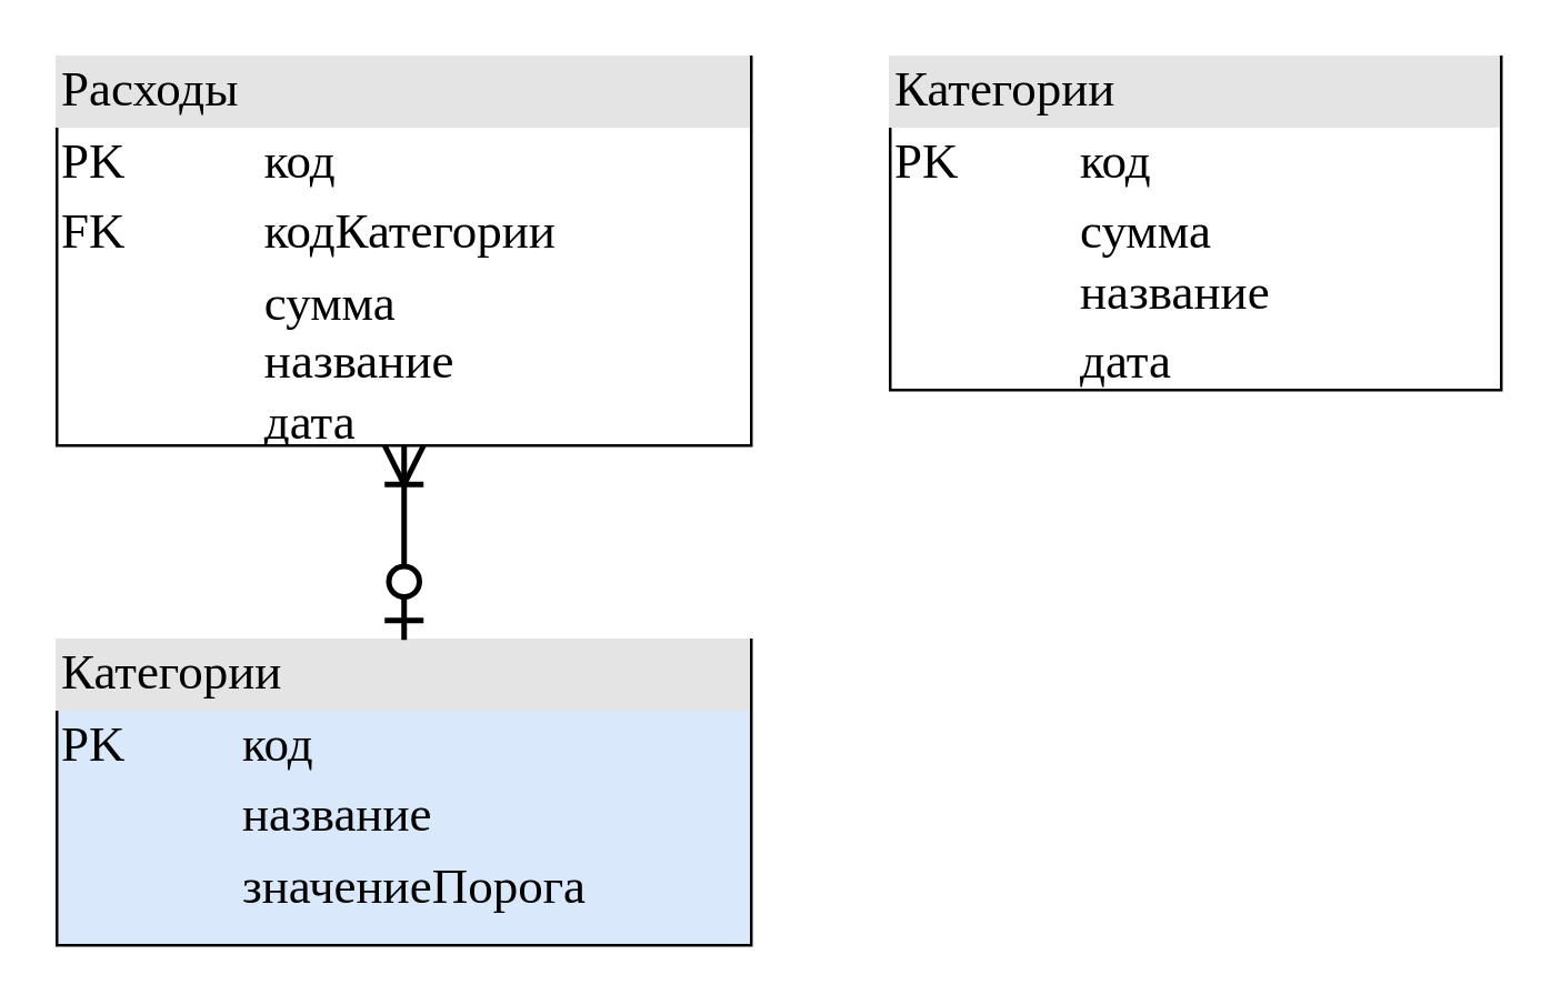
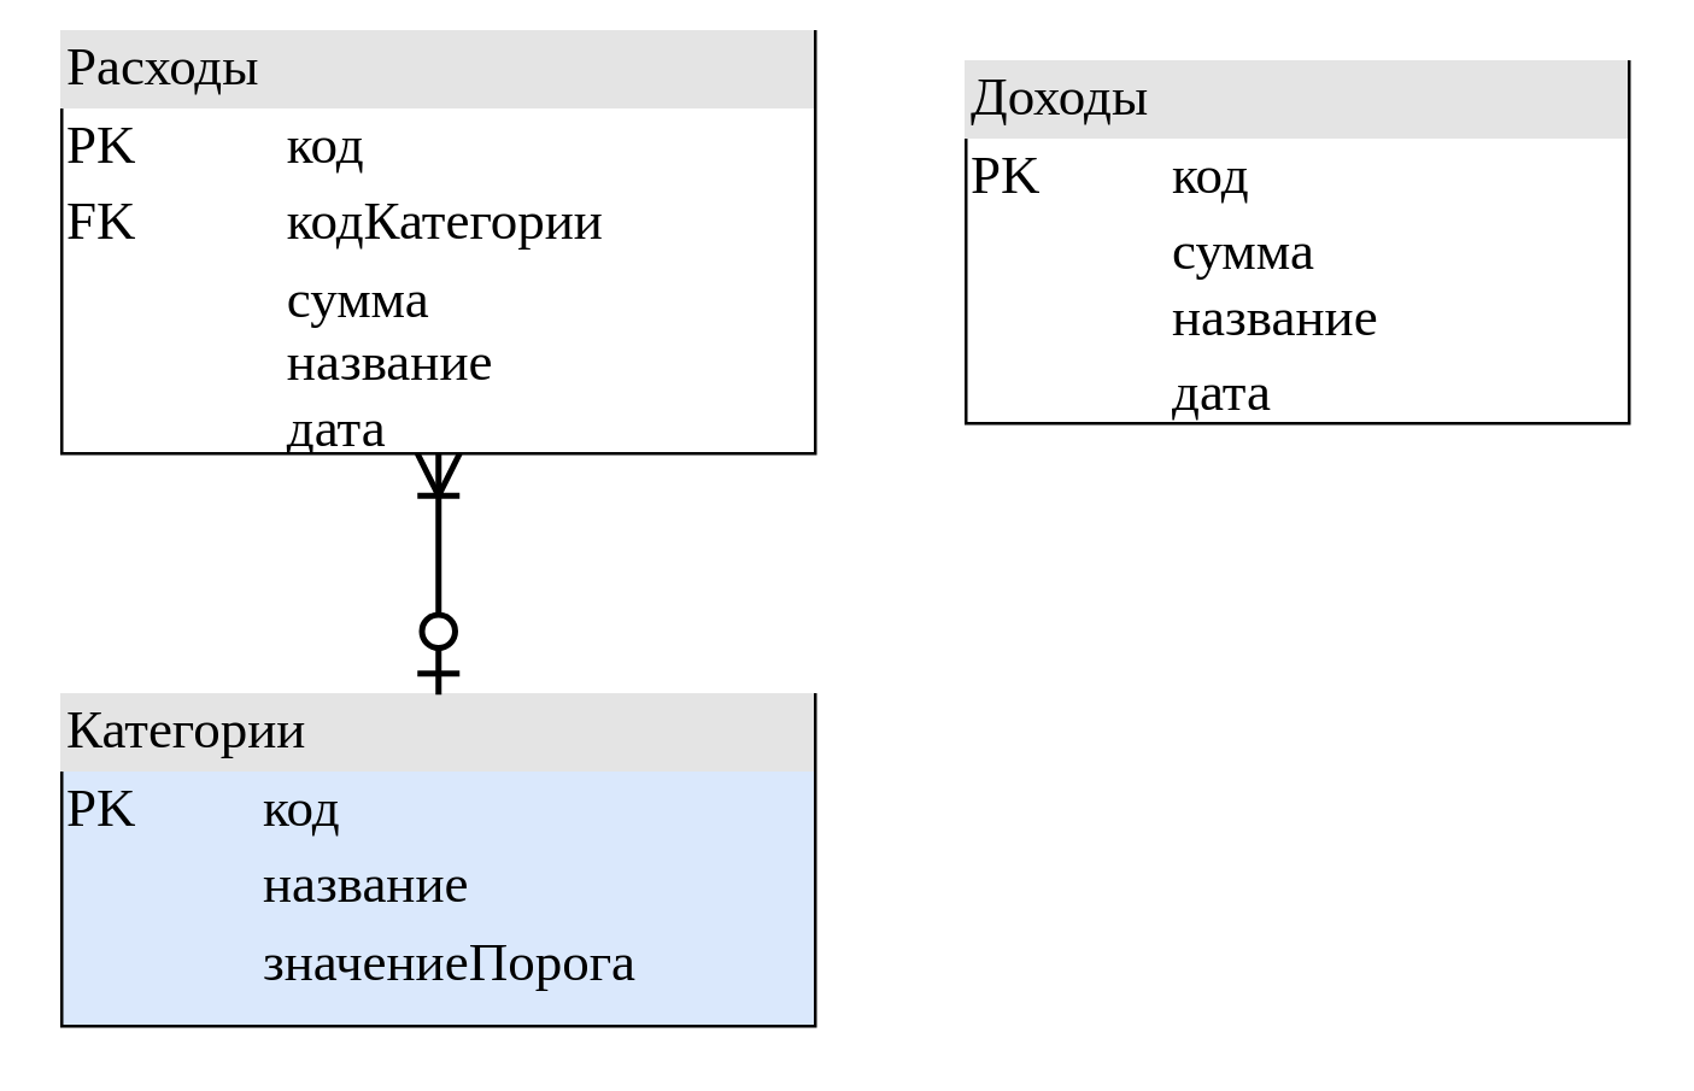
- <mxCell id="3" value="&lt;div style=&quot;box-sizing: border-box ; width: 100% ; background: rgb(228 , 228 , 228) ; padding: 2px ; font-size: 18px&quot;&gt;Категории&lt;/div&gt;&lt;table style=&quot;width: 100% ; font-size: 18px&quot; cellpadding=&quot;2&quot; cellspacing=&quot;0&quot;&gt;&lt;tbody&gt;&lt;tr&gt;&lt;td&gt;&lt;font style=&quot;font-size: 18px&quot;&gt;PK&amp;nbsp;&lt;/font&gt;&lt;/td&gt;&lt;td&gt;код&lt;/td&gt;&lt;/tr&gt;&lt;tr&gt;&lt;td&gt;&lt;br&gt;&lt;/td&gt;&lt;td&gt;сумма&lt;br&gt;название&lt;/td&gt;&lt;/tr&gt;&lt;tr&gt;&lt;td&gt;&lt;/td&gt;&lt;td&gt;дата&lt;/td&gt;&lt;/tr&gt;&lt;/tbody&gt;&lt;/table&gt;" style="verticalAlign=top;align=left;overflow=fill;html=1;rounded=0;shadow=0;comic=0;labelBackgroundColor=none;strokeColor=#000000;strokeWidth=1;fillColor=#ffffff;fontFamily=Verdana;fontSize=12;fontColor=#000000;" vertex="1" parent="1"><mxGeometry x="320" y="20" width="220" height="120" as="geometry" /></mxCell>
+ <mxCell id="3" value="&lt;div style=&quot;box-sizing: border-box ; width: 100% ; background: rgb(228 , 228 , 228) ; padding: 2px ; font-size: 18px&quot;&gt;Доходы&lt;/div&gt;&lt;table style=&quot;width: 100% ; font-size: 18px&quot; cellpadding=&quot;2&quot; cellspacing=&quot;0&quot;&gt;&lt;tbody&gt;&lt;tr&gt;&lt;td&gt;&lt;font style=&quot;font-size: 18px&quot;&gt;PK&amp;nbsp;&lt;/font&gt;&lt;/td&gt;&lt;td&gt;код&lt;/td&gt;&lt;/tr&gt;&lt;tr&gt;&lt;td&gt;&lt;br&gt;&lt;/td&gt;&lt;td&gt;сумма&lt;br&gt;название&lt;/td&gt;&lt;/tr&gt;&lt;tr&gt;&lt;td&gt;&lt;/td&gt;&lt;td&gt;дата&lt;/td&gt;&lt;/tr&gt;&lt;/tbody&gt;&lt;/table&gt;" style="verticalAlign=top;align=left;overflow=fill;html=1;rounded=0;shadow=0;comic=0;labelBackgroundColor=none;strokeColor=#000000;strokeWidth=1;fillColor=#ffffff;fontFamily=Verdana;fontSize=12;fontColor=#000000;" vertex="1" parent="1"><mxGeometry x="320" y="20" width="220" height="120" as="geometry" /></mxCell>
- <mxCell id="2" value="&lt;div style=&quot;box-sizing: border-box ; width: 100% ; background: rgb(228 , 228 , 228) ; padding: 2px ; font-size: 18px&quot;&gt;Расходы&lt;/div&gt;&lt;table style=&quot;width: 100% ; font-size: 18px&quot; cellpadding=&quot;2&quot; cellspacing=&quot;0&quot;&gt;&lt;tbody&gt;&lt;tr&gt;&lt;td&gt;&lt;font style=&quot;font-size: 18px&quot;&gt;PK&lt;/font&gt;&lt;/td&gt;&lt;td&gt;код&lt;/td&gt;&lt;/tr&gt;&lt;tr&gt;&lt;td&gt;&lt;font style=&quot;font-size: 18px&quot;&gt;FK&amp;nbsp; &amp;nbsp;&amp;nbsp;&lt;/font&gt;&lt;/td&gt;&lt;td&gt;&lt;font style=&quot;font-size: 18px&quot;&gt;кодКатегории&lt;/font&gt;&lt;/td&gt;&lt;/tr&gt;&lt;tr&gt;&lt;td&gt;&lt;/td&gt;&lt;td&gt;сумма&lt;br&gt;название&lt;br&gt;дата&lt;br&gt;&lt;br&gt;&lt;/td&gt;&lt;/tr&gt;&lt;/tbody&gt;&lt;/table&gt;" style="verticalAlign=top;align=left;overflow=fill;html=1;rounded=0;shadow=0;comic=0;labelBackgroundColor=none;strokeColor=#000000;strokeWidth=1;fillColor=#ffffff;fontFamily=Verdana;fontSize=12;fontColor=#000000;" vertex="1" parent="1"><mxGeometry x="20" y="20" width="250" height="140" as="geometry" /></mxCell>
+ <mxCell id="2" value="&lt;div style=&quot;box-sizing: border-box ; width: 100% ; background: rgb(228 , 228 , 228) ; padding: 2px ; font-size: 18px&quot;&gt;Расходы&lt;/div&gt;&lt;table style=&quot;width: 100% ; font-size: 18px&quot; cellpadding=&quot;2&quot; cellspacing=&quot;0&quot;&gt;&lt;tbody&gt;&lt;tr&gt;&lt;td&gt;&lt;font style=&quot;font-size: 18px&quot;&gt;PK&lt;/font&gt;&lt;/td&gt;&lt;td&gt;код&lt;/td&gt;&lt;/tr&gt;&lt;tr&gt;&lt;td&gt;&lt;font style=&quot;font-size: 18px&quot;&gt;FK&amp;nbsp; &amp;nbsp;&amp;nbsp;&lt;/font&gt;&lt;/td&gt;&lt;td&gt;&lt;font style=&quot;font-size: 18px&quot;&gt;кодКатегории&lt;/font&gt;&lt;/td&gt;&lt;/tr&gt;&lt;tr&gt;&lt;td&gt;&lt;/td&gt;&lt;td&gt;сумма&lt;br&gt;название&lt;br&gt;дата&lt;br&gt;&lt;br&gt;&lt;/td&gt;&lt;/tr&gt;&lt;/tbody&gt;&lt;/table&gt;" style="verticalAlign=top;align=left;overflow=fill;html=1;rounded=0;shadow=0;comic=0;labelBackgroundColor=none;strokeColor=#000000;strokeWidth=1;fillColor=#ffffff;fontFamily=Verdana;fontSize=12;fontColor=#000000;" vertex="1" parent="1"><mxGeometry x="20" y="10" width="250" height="140" as="geometry" /></mxCell>
